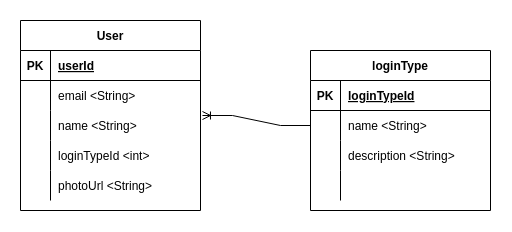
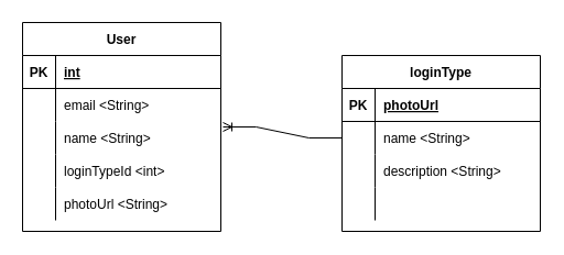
- <mxCell id="5" value="userId" style="shape=partialRectangle;connectable=0;fillColor=none;top=0;left=0;bottom=0;right=0;align=left;spacingLeft=6;fontStyle=5;overflow=hidden;" vertex="1" parent="3"><mxGeometry x="30" width="150" height="30" as="geometry"><mxRectangle width="150" height="30" as="alternateBounds" /></mxGeometry></mxCell>
+ <mxCell id="5" value="int" style="shape=partialRectangle;connectable=0;fillColor=none;top=0;left=0;bottom=0;right=0;align=left;spacingLeft=6;fontStyle=5;overflow=hidden;" vertex="1" parent="3"><mxGeometry x="30" width="150" height="30" as="geometry"><mxRectangle width="150" height="30" as="alternateBounds" /></mxGeometry></mxCell>
- <mxCell id="21" value="loginTypeId" style="shape=partialRectangle;connectable=0;fillColor=none;top=0;left=0;bottom=0;right=0;align=left;spacingLeft=6;fontStyle=5;overflow=hidden;" vertex="1" parent="19"><mxGeometry x="30" width="150" height="30" as="geometry"><mxRectangle width="150" height="30" as="alternateBounds" /></mxGeometry></mxCell>
+ <mxCell id="21" value="photoUrl" style="shape=partialRectangle;connectable=0;fillColor=none;top=0;left=0;bottom=0;right=0;align=left;spacingLeft=6;fontStyle=5;overflow=hidden;" vertex="1" parent="19"><mxGeometry x="30" width="150" height="30" as="geometry"><mxRectangle width="150" height="30" as="alternateBounds" /></mxGeometry></mxCell>
